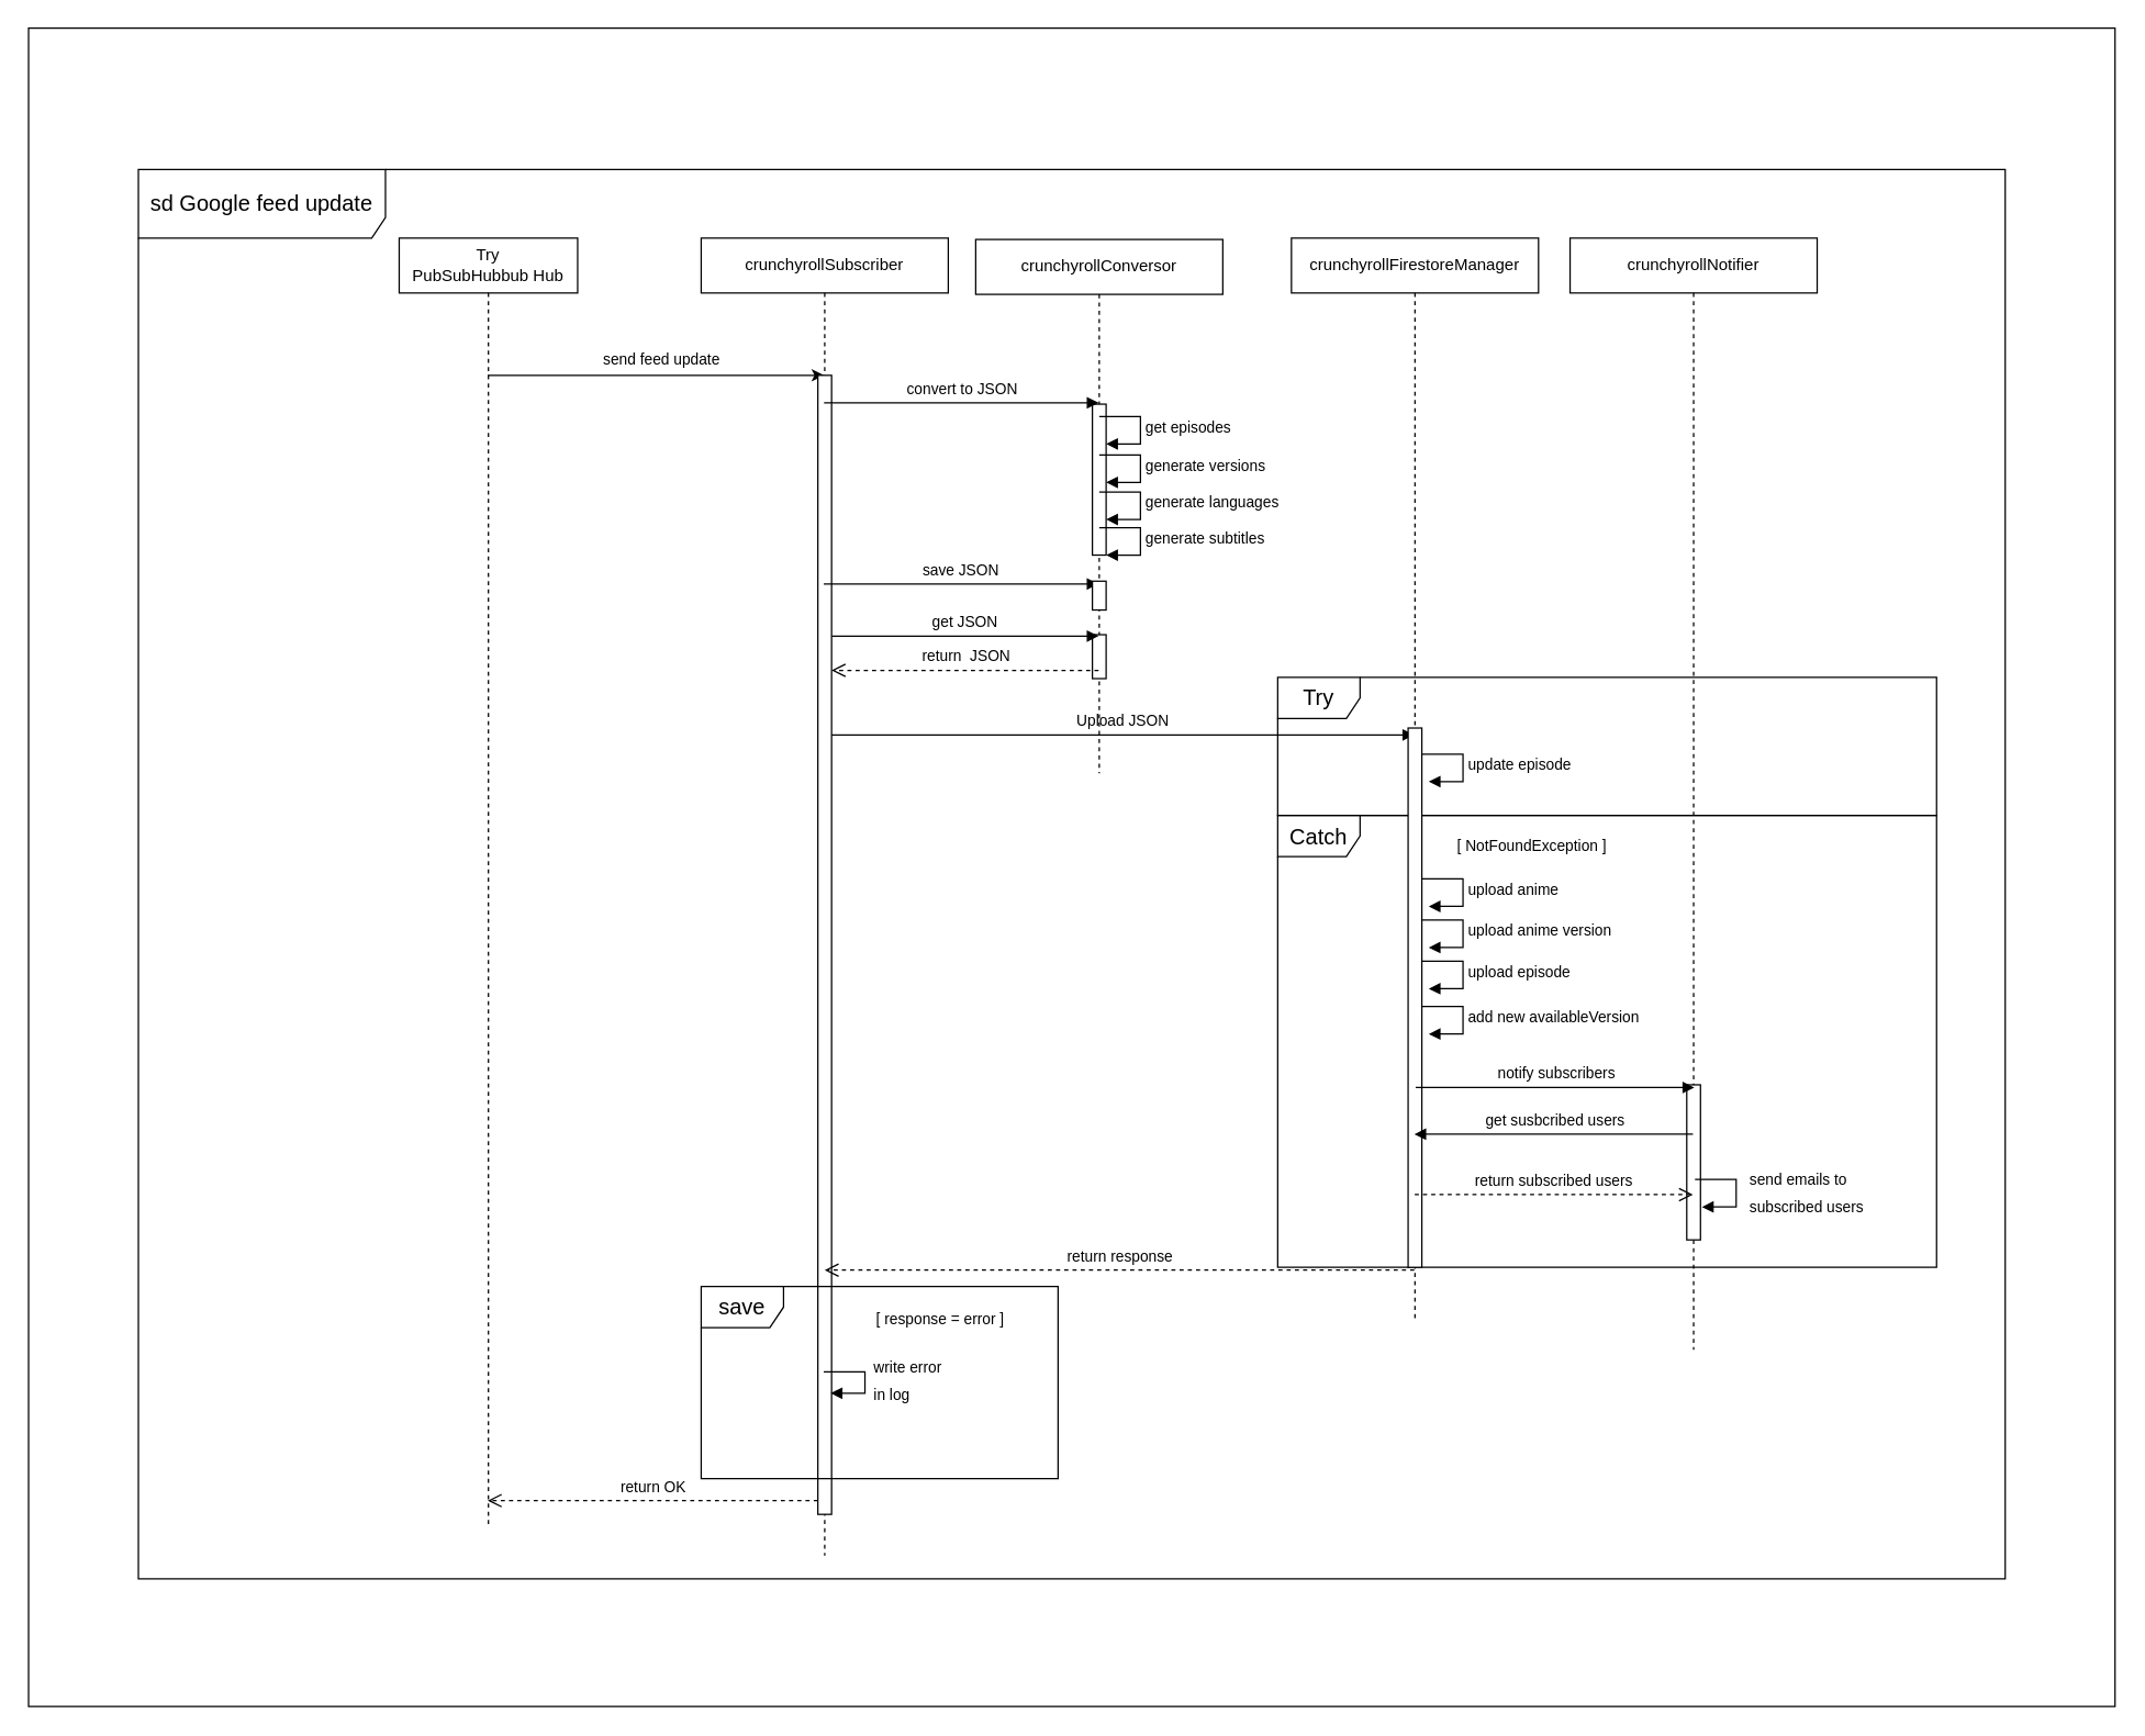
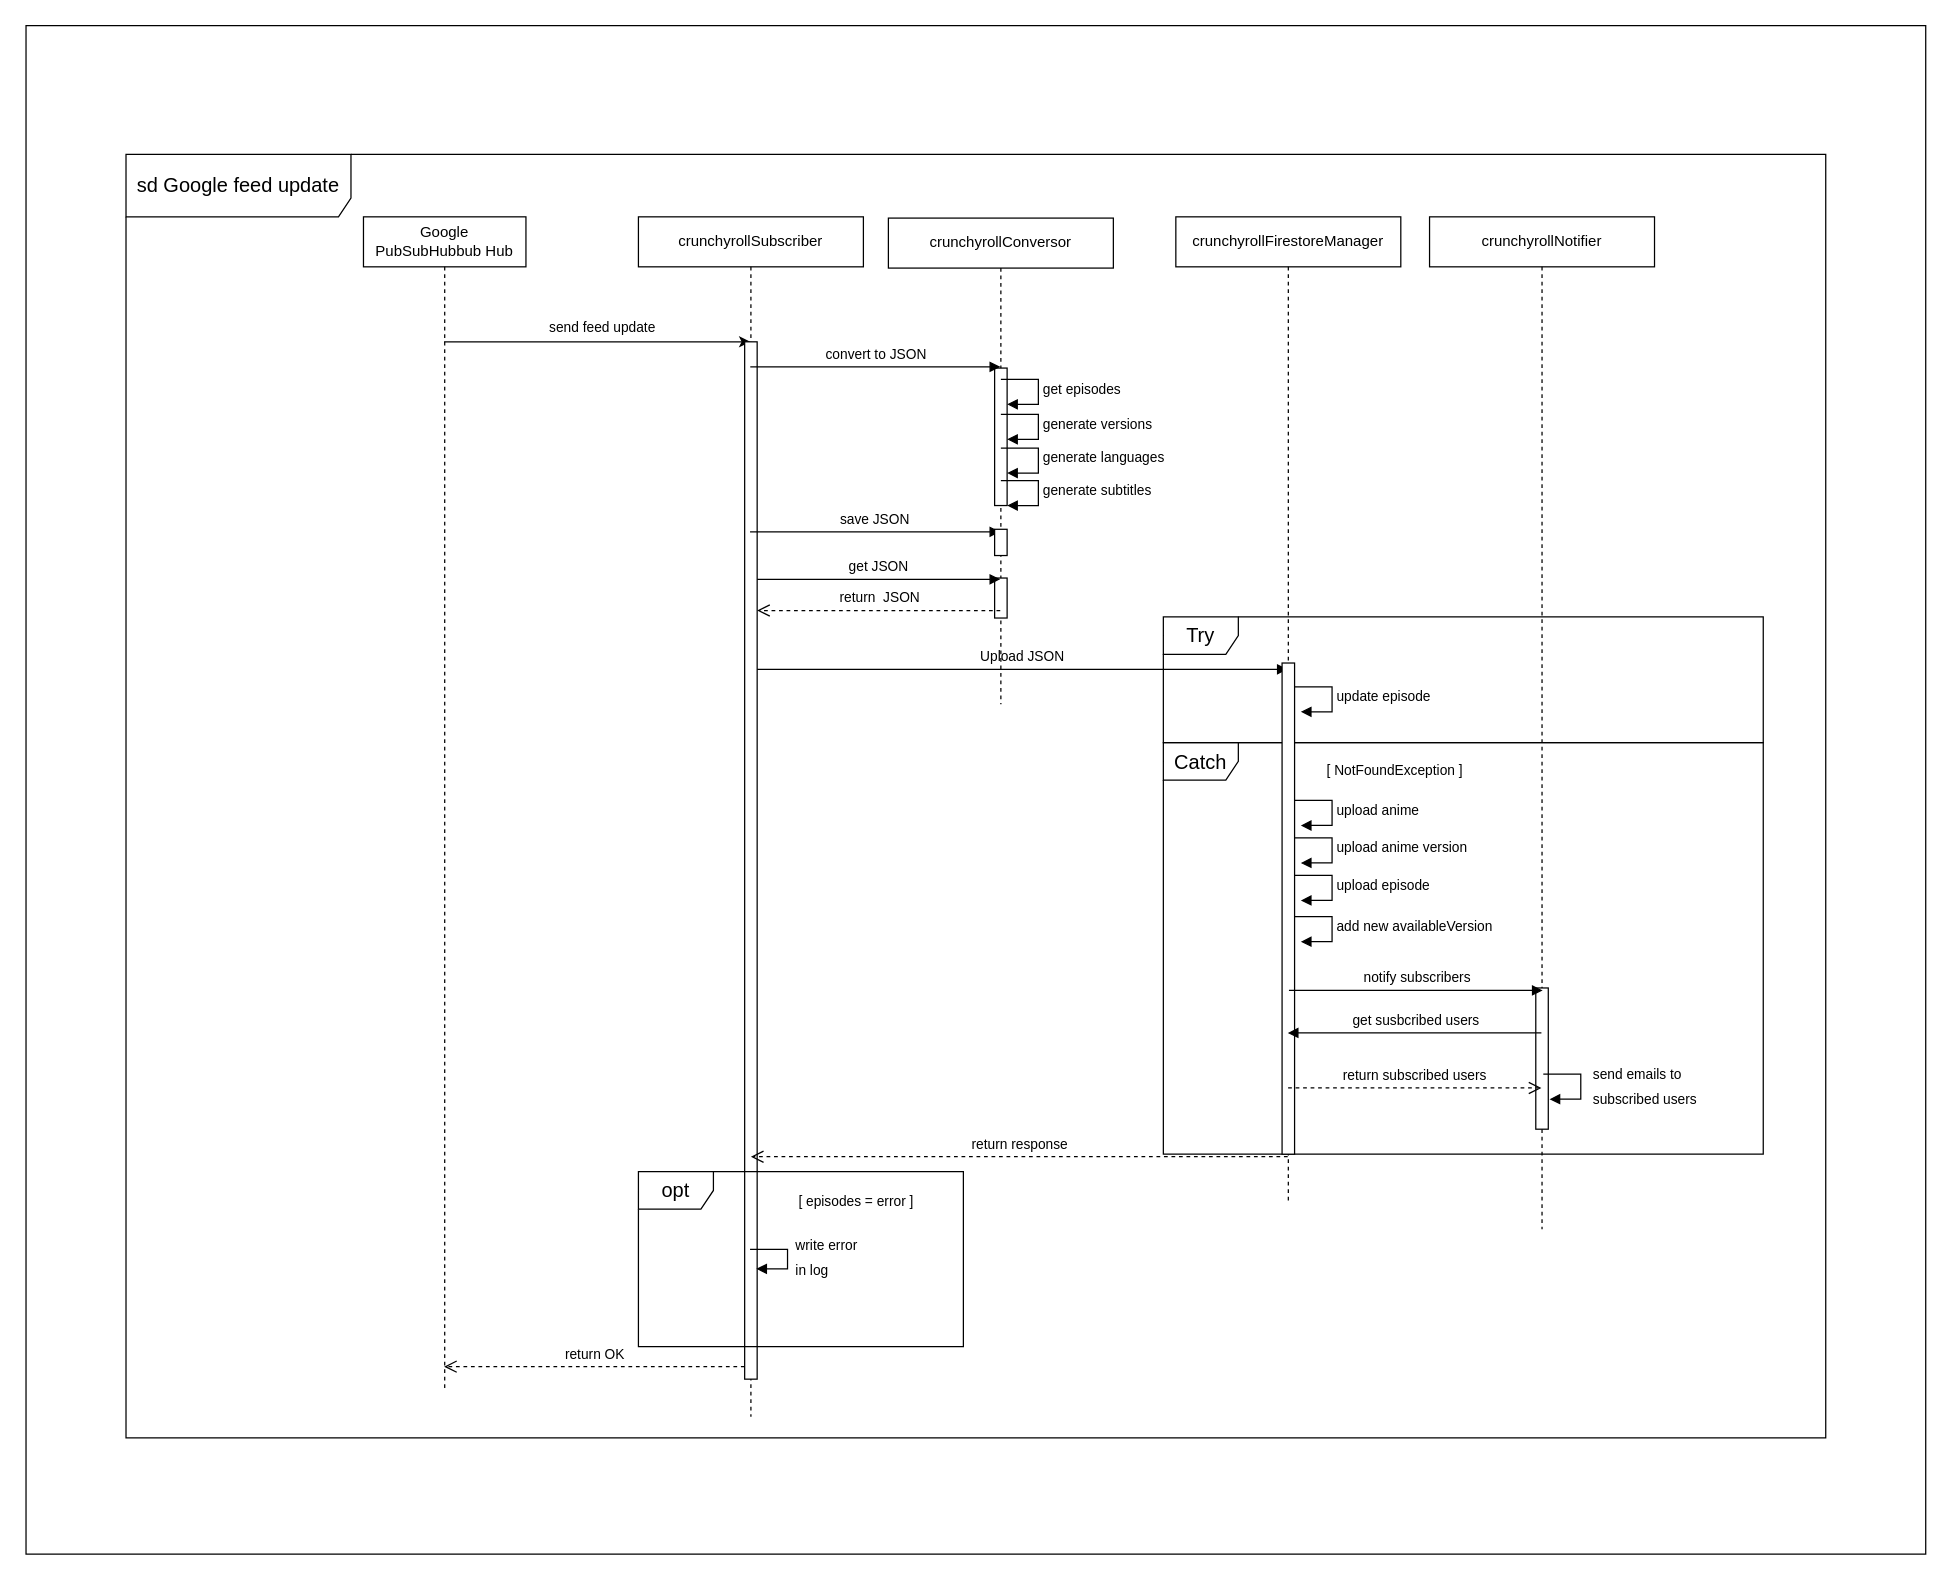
- <mxCell id="11" value="Try&lt;br&gt;PubSubHubbub Hub" style="shape=umlLifeline;perimeter=lifelinePerimeter;whiteSpace=wrap;html=1;container=1;collapsible=0;recursiveResize=0;outlineConnect=0;" parent="1" vertex="1"><mxGeometry x="290" y="173" width="130" height="940" as="geometry" /></mxCell>
+ <mxCell id="11" value="Google&lt;br&gt;PubSubHubbub Hub" style="shape=umlLifeline;perimeter=lifelinePerimeter;whiteSpace=wrap;html=1;container=1;collapsible=0;recursiveResize=0;outlineConnect=0;" parent="1" vertex="1"><mxGeometry x="290" y="173" width="130" height="940" as="geometry" /></mxCell>
- <mxCell id="36" value="save" style="shape=umlFrame;whiteSpace=wrap;html=1;fontSize=16;" parent="35" vertex="1"><mxGeometry width="259.996" height="140" as="geometry" /></mxCell>
+ <mxCell id="36" value="opt" style="shape=umlFrame;whiteSpace=wrap;html=1;fontSize=16;" parent="35" vertex="1"><mxGeometry width="259.996" height="140" as="geometry" /></mxCell>
- <mxCell id="37" value="&lt;font style=&quot;font-size: 11px&quot;&gt;[ response = error ]&lt;/font&gt;" style="text;html=1;strokeColor=none;fillColor=none;align=center;verticalAlign=middle;whiteSpace=wrap;rounded=0;dashed=1;fontSize=16;" parent="35" vertex="1"><mxGeometry x="89.315" y="10.769" width="170.685" height="22.475" as="geometry" /></mxCell>
+ <mxCell id="37" value="&lt;font style=&quot;font-size: 11px&quot;&gt;[ episodes = error ]&lt;/font&gt;" style="text;html=1;strokeColor=none;fillColor=none;align=center;verticalAlign=middle;whiteSpace=wrap;rounded=0;dashed=1;fontSize=16;" parent="35" vertex="1"><mxGeometry x="89.315" y="10.769" width="170.685" height="22.475" as="geometry" /></mxCell>
